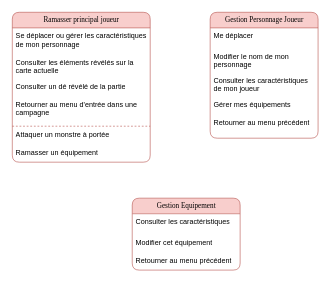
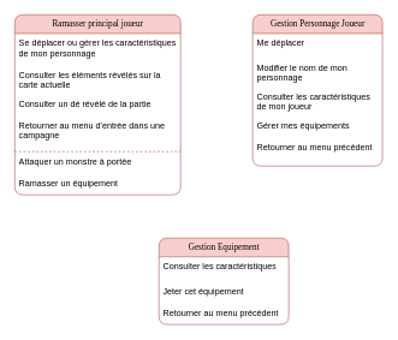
- <mxCell id="18" value="Modifier cet équipement" style="text;html=1;strokeColor=none;fillColor=none;spacingLeft=4;spacingRight=4;whiteSpace=wrap;overflow=hidden;rotatable=0;points=[[0,0.5],[1,0.5]];portConstraint=eastwest;" vertex="1" parent="16"><mxGeometry y="60" width="180" height="30" as="geometry" /></mxCell>
+ <mxCell id="18" value="Jeter cet équipement" style="text;html=1;strokeColor=none;fillColor=none;spacingLeft=4;spacingRight=4;whiteSpace=wrap;overflow=hidden;rotatable=0;points=[[0,0.5],[1,0.5]];portConstraint=eastwest;" vertex="1" parent="16"><mxGeometry y="60" width="180" height="30" as="geometry" /></mxCell>
